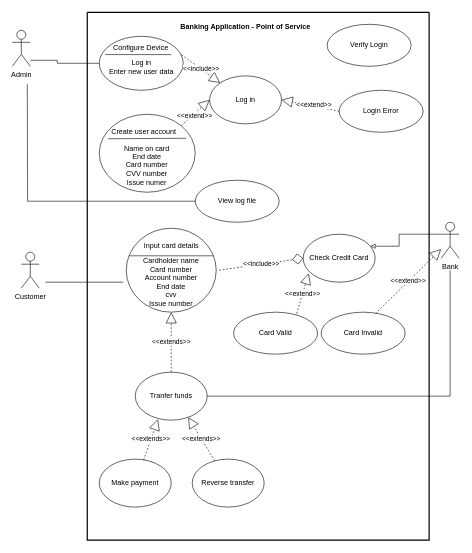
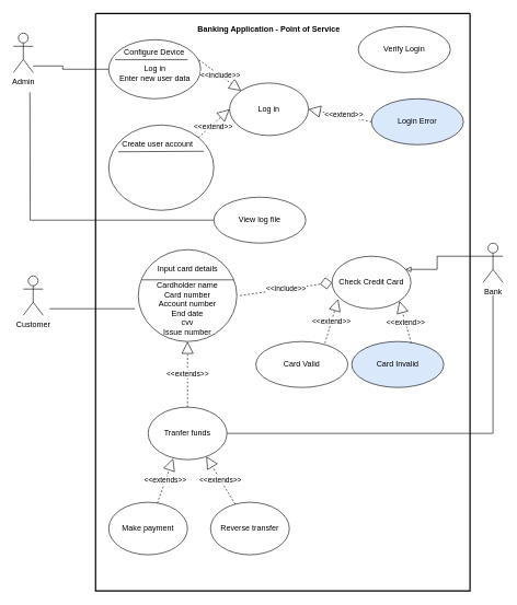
- <mxCell id="11" value="Login Error" style="ellipse;whiteSpace=wrap;html=1;" parent="2" vertex="1"><mxGeometry x="420" y="130" width="140" height="70" as="geometry" /></mxCell>
+ <mxCell id="11" value="Login Error" style="ellipse;whiteSpace=wrap;html=1;fillColor=#dae8fc;" parent="2" vertex="1"><mxGeometry x="420" y="130" width="140" height="70" as="geometry" /></mxCell>
- <mxCell id="34" value="Name on card&lt;br&gt;End date&lt;br&gt;Card number&lt;br&gt;CVV number&lt;br&gt;Issue numer" style="text;html=1;align=center;verticalAlign=middle;resizable=0;points=[];autosize=1;strokeColor=none;fillColor=none;" parent="2" vertex="1"><mxGeometry x="54" y="220" width="90" height="70" as="geometry" /></mxCell>
- <mxCell id="19" value="&amp;lt;&amp;lt;extend&amp;gt;&amp;gt;" style="endArrow=block;endSize=16;endFill=0;html=1;rounded=0;dashed=1;exitX=0.646;exitY=0.034;exitDx=0;exitDy=0;exitPerimeter=0;" parent="2" source="9" target="38" edge="1"><mxGeometry width="160" relative="1" as="geometry"><mxPoint x="575.96" y="483" as="sourcePoint" /><mxPoint x="420" y="450" as="targetPoint" /></mxGeometry></mxCell>
+ <mxCell id="19" value="&amp;lt;&amp;lt;extend&amp;gt;&amp;gt;" style="endArrow=block;endSize=16;endFill=0;html=1;rounded=0;dashed=1;exitX=0.646;exitY=0.034;exitDx=0;exitDy=0;entryX=1;entryY=1;entryDx=0;entryDy=0;exitPerimeter=0;" parent="2" source="9" target="3" edge="1"><mxGeometry width="160" relative="1" as="geometry"><mxPoint x="575.96" y="483" as="sourcePoint" /><mxPoint x="420" y="450" as="targetPoint" /></mxGeometry></mxCell>
- <mxCell id="9" value="Card Invalid" style="ellipse;whiteSpace=wrap;html=1;" parent="2" vertex="1"><mxGeometry x="390" y="500" width="140" height="70" as="geometry" /></mxCell>
+ <mxCell id="9" value="Card Invalid" style="ellipse;whiteSpace=wrap;html=1;fillColor=#dae8fc;" parent="2" vertex="1"><mxGeometry x="390" y="500" width="140" height="70" as="geometry" /></mxCell>
